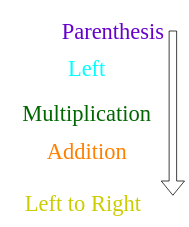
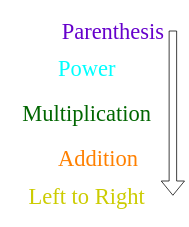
- <mxCell id="3" value="Left" style="text;html=1;align=center;verticalAlign=middle;resizable=0;points=[];autosize=1;strokeColor=none;fillColor=none;fontFamily=Times New Roman;fontSize=30;fontColor=#00FFFF;" vertex="1" parent="1"><mxGeometry x="70" y="70" width="90" height="40" as="geometry" /></mxCell>
+ <mxCell id="3" value="Power" style="text;html=1;align=center;verticalAlign=middle;resizable=0;points=[];autosize=1;strokeColor=none;fillColor=none;fontFamily=Times New Roman;fontSize=30;fontColor=#00FFFF;" vertex="1" parent="1"><mxGeometry x="70" y="70" width="90" height="40" as="geometry" /></mxCell>
- <mxCell id="5" value="Addition" style="text;html=1;align=center;verticalAlign=middle;resizable=0;points=[];autosize=1;strokeColor=none;fillColor=none;fontFamily=Times New Roman;fontSize=30;fontColor=#FF8000;" vertex="1" parent="1"><mxGeometry x="55" y="180" width="120" height="40" as="geometry" /></mxCell>
+ <mxCell id="5" value="Addition" style="text;html=1;align=center;verticalAlign=middle;resizable=0;points=[];autosize=1;strokeColor=none;fillColor=none;fontFamily=Times New Roman;fontSize=30;fontColor=#FF8000;" vertex="1" parent="1"><mxGeometry x="70" y="190" width="120" height="40" as="geometry" /></mxCell>
- <mxCell id="6" value="Left to Right" style="text;html=1;align=center;verticalAlign=middle;resizable=0;points=[];autosize=1;strokeColor=none;fillColor=none;fontFamily=Times New Roman;fontSize=30;fontColor=#CCCC00;" vertex="1" parent="1"><mxGeometry x="25" y="250" width="170" height="40" as="geometry" /></mxCell>
+ <mxCell id="6" value="Left to Right" style="text;html=1;align=center;verticalAlign=middle;resizable=0;points=[];autosize=1;strokeColor=none;fillColor=none;fontFamily=Times New Roman;fontSize=30;fontColor=#CCCC00;" vertex="1" parent="1"><mxGeometry x="30" y="240" width="170" height="40" as="geometry" /></mxCell>
